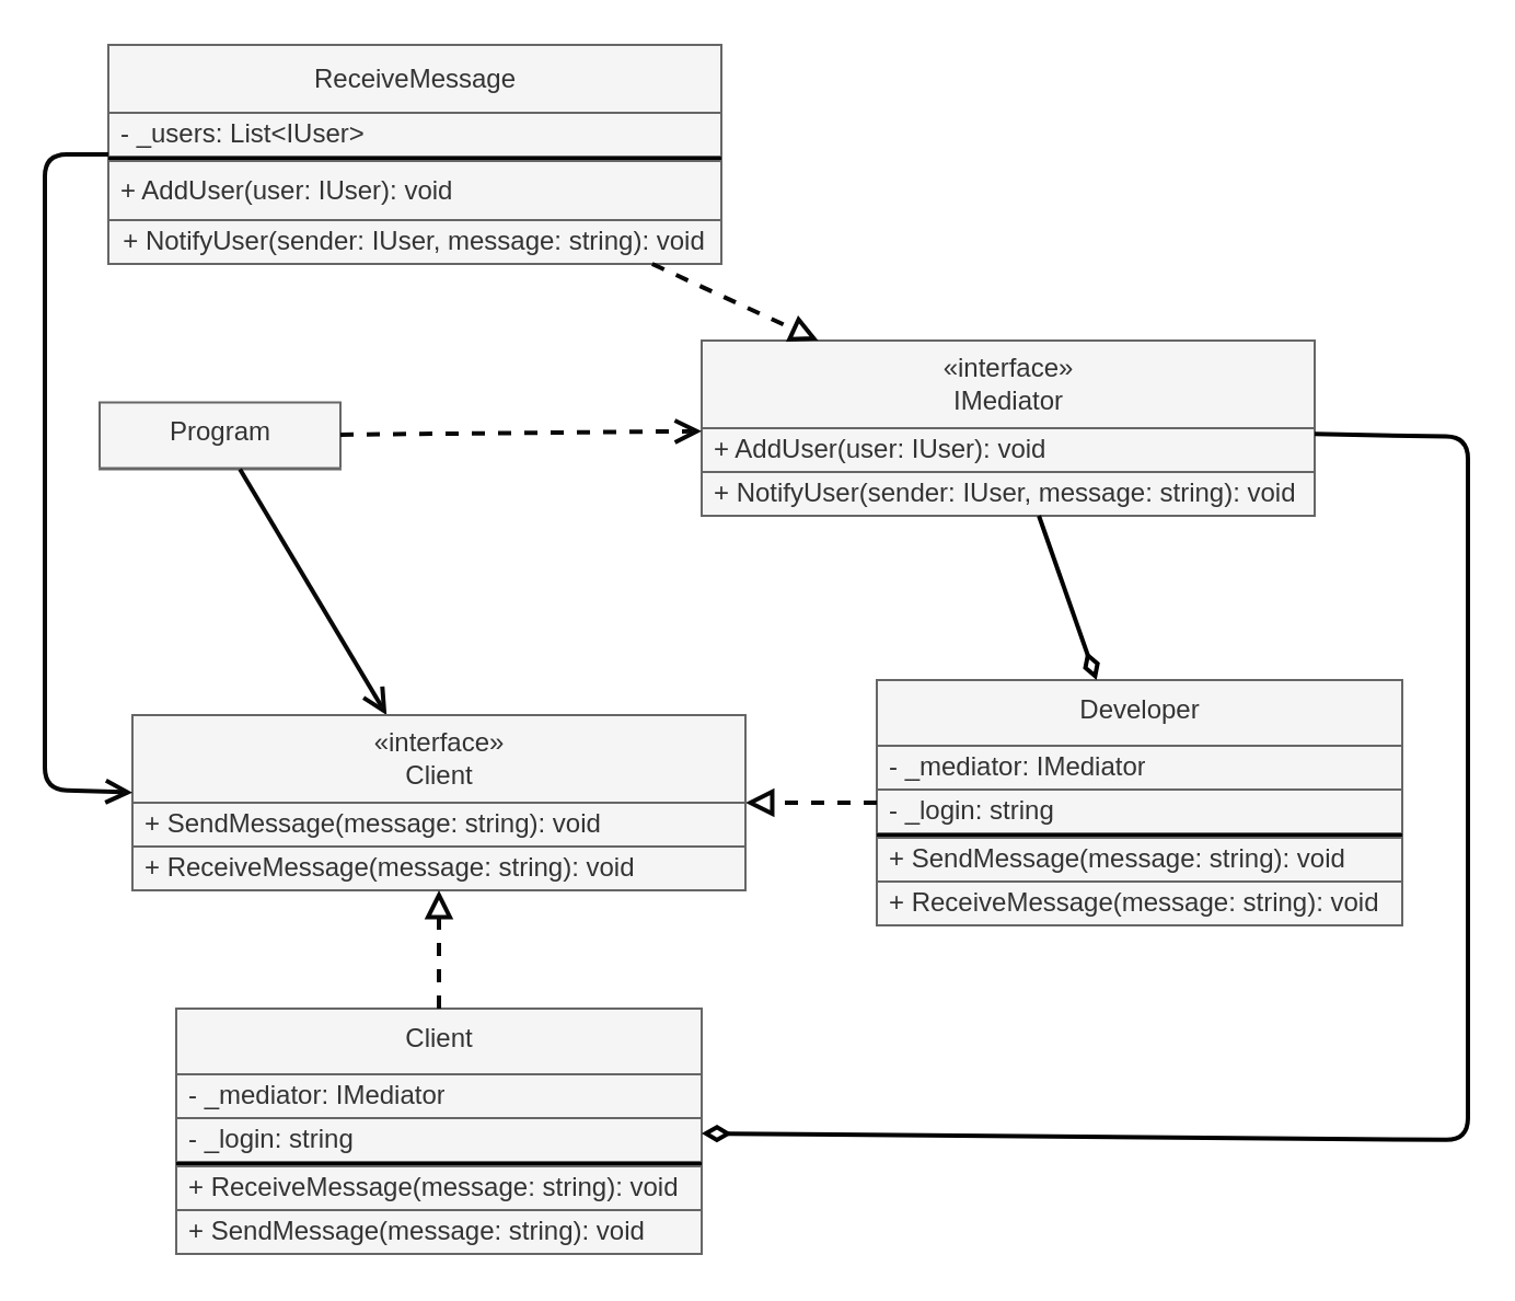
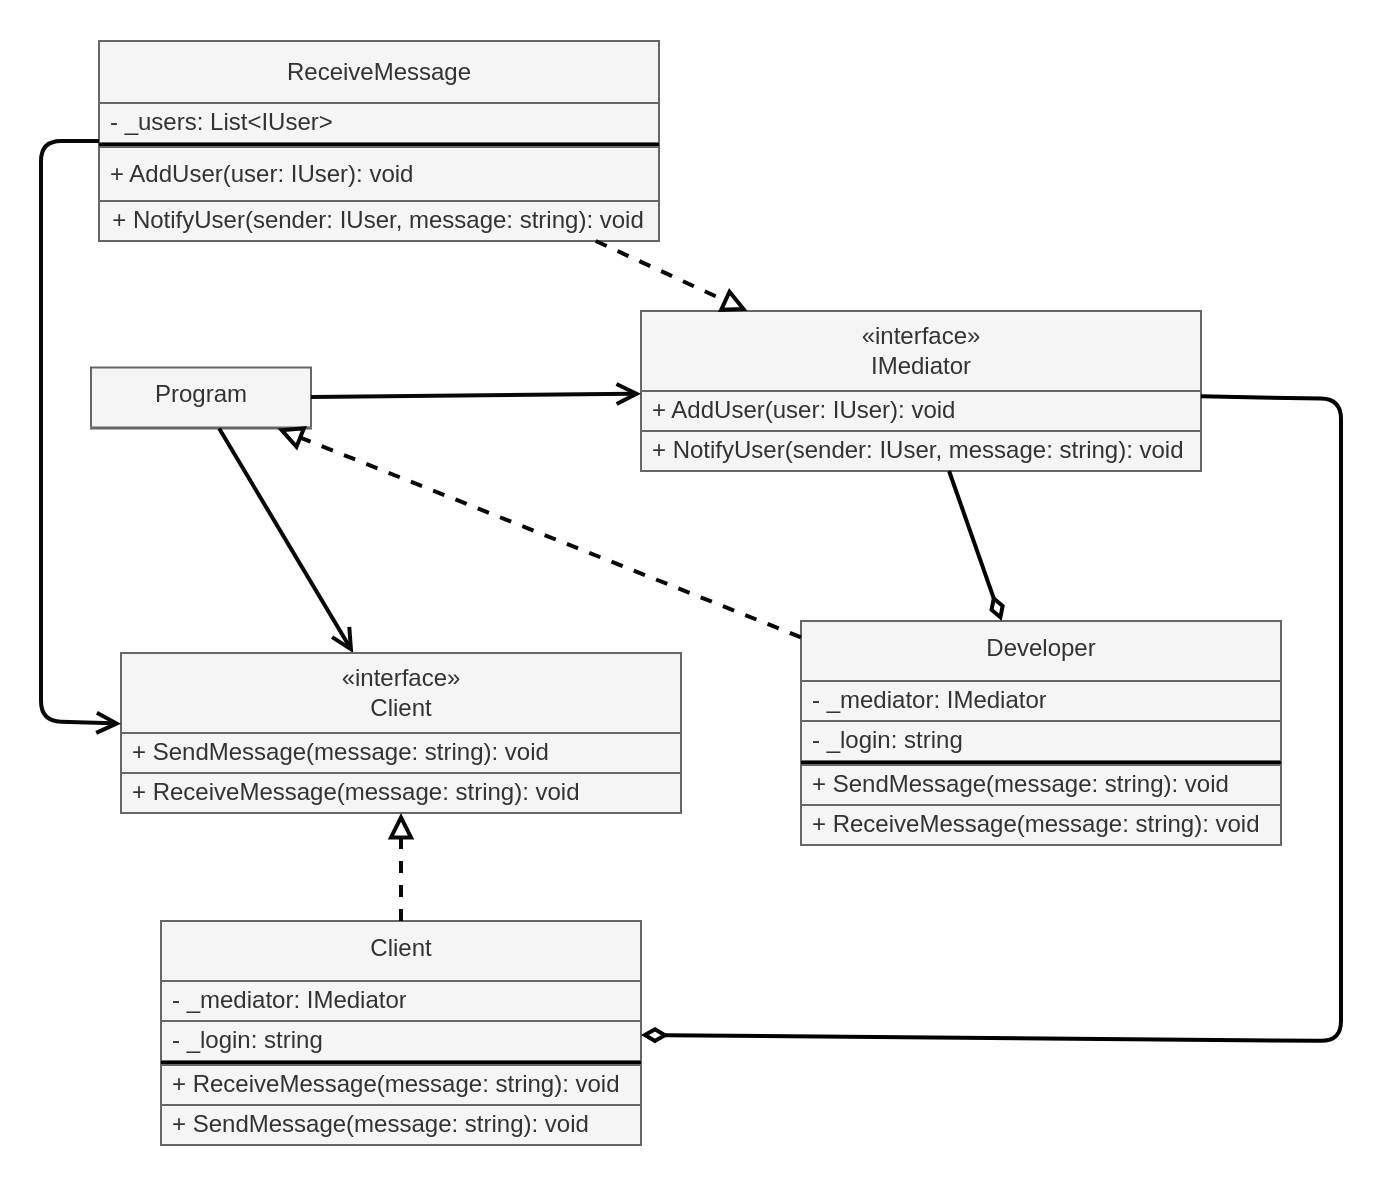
- <mxCell id="19" value="" style="endArrow=open;startArrow=none;endFill=0;startFill=0;endSize=8;html=1;verticalAlign=bottom;labelBackgroundColor=none;strokeWidth=2;sketch=0;fillColor=#f5f5f5;strokeColor=#080808;dashed=1;" parent="1" source="7" target="9" edge="1"><mxGeometry width="160" relative="1" as="geometry"><mxPoint x="110.391" y="220.75" as="sourcePoint" /><mxPoint x="185.726" y="313.75" as="targetPoint" /></mxGeometry></mxCell>
+ <mxCell id="19" value="" style="endArrow=open;startArrow=none;endFill=0;startFill=0;endSize=8;html=1;verticalAlign=bottom;labelBackgroundColor=none;strokeWidth=2;sketch=0;fillColor=#f5f5f5;strokeColor=#080808;" parent="1" source="7" target="9" edge="1"><mxGeometry width="160" relative="1" as="geometry"><mxPoint x="110.391" y="220.75" as="sourcePoint" /><mxPoint x="185.726" y="313.75" as="targetPoint" /></mxGeometry></mxCell>
- <mxCell id="18" value="" style="endArrow=block;startArrow=none;endFill=0;startFill=0;endSize=8;html=1;verticalAlign=bottom;dashed=1;labelBackgroundColor=none;sketch=0;strokeWidth=2;fillColor=#f5f5f5;strokeColor=#080808;" parent="1" source="12" target="28" edge="1"><mxGeometry width="160" relative="1" as="geometry"><mxPoint x="220" y="534.75" as="sourcePoint" /><mxPoint x="470" y="344.75" as="targetPoint" /></mxGeometry></mxCell>
+ <mxCell id="18" value="" style="endArrow=block;startArrow=none;endFill=0;startFill=0;endSize=8;html=1;verticalAlign=bottom;dashed=1;labelBackgroundColor=none;sketch=0;strokeWidth=2;fillColor=#f5f5f5;strokeColor=#080808;" parent="1" source="12" target="7" edge="1"><mxGeometry width="160" relative="1" as="geometry"><mxPoint x="220" y="534.75" as="sourcePoint" /><mxPoint x="470" y="344.75" as="targetPoint" /></mxGeometry></mxCell>
